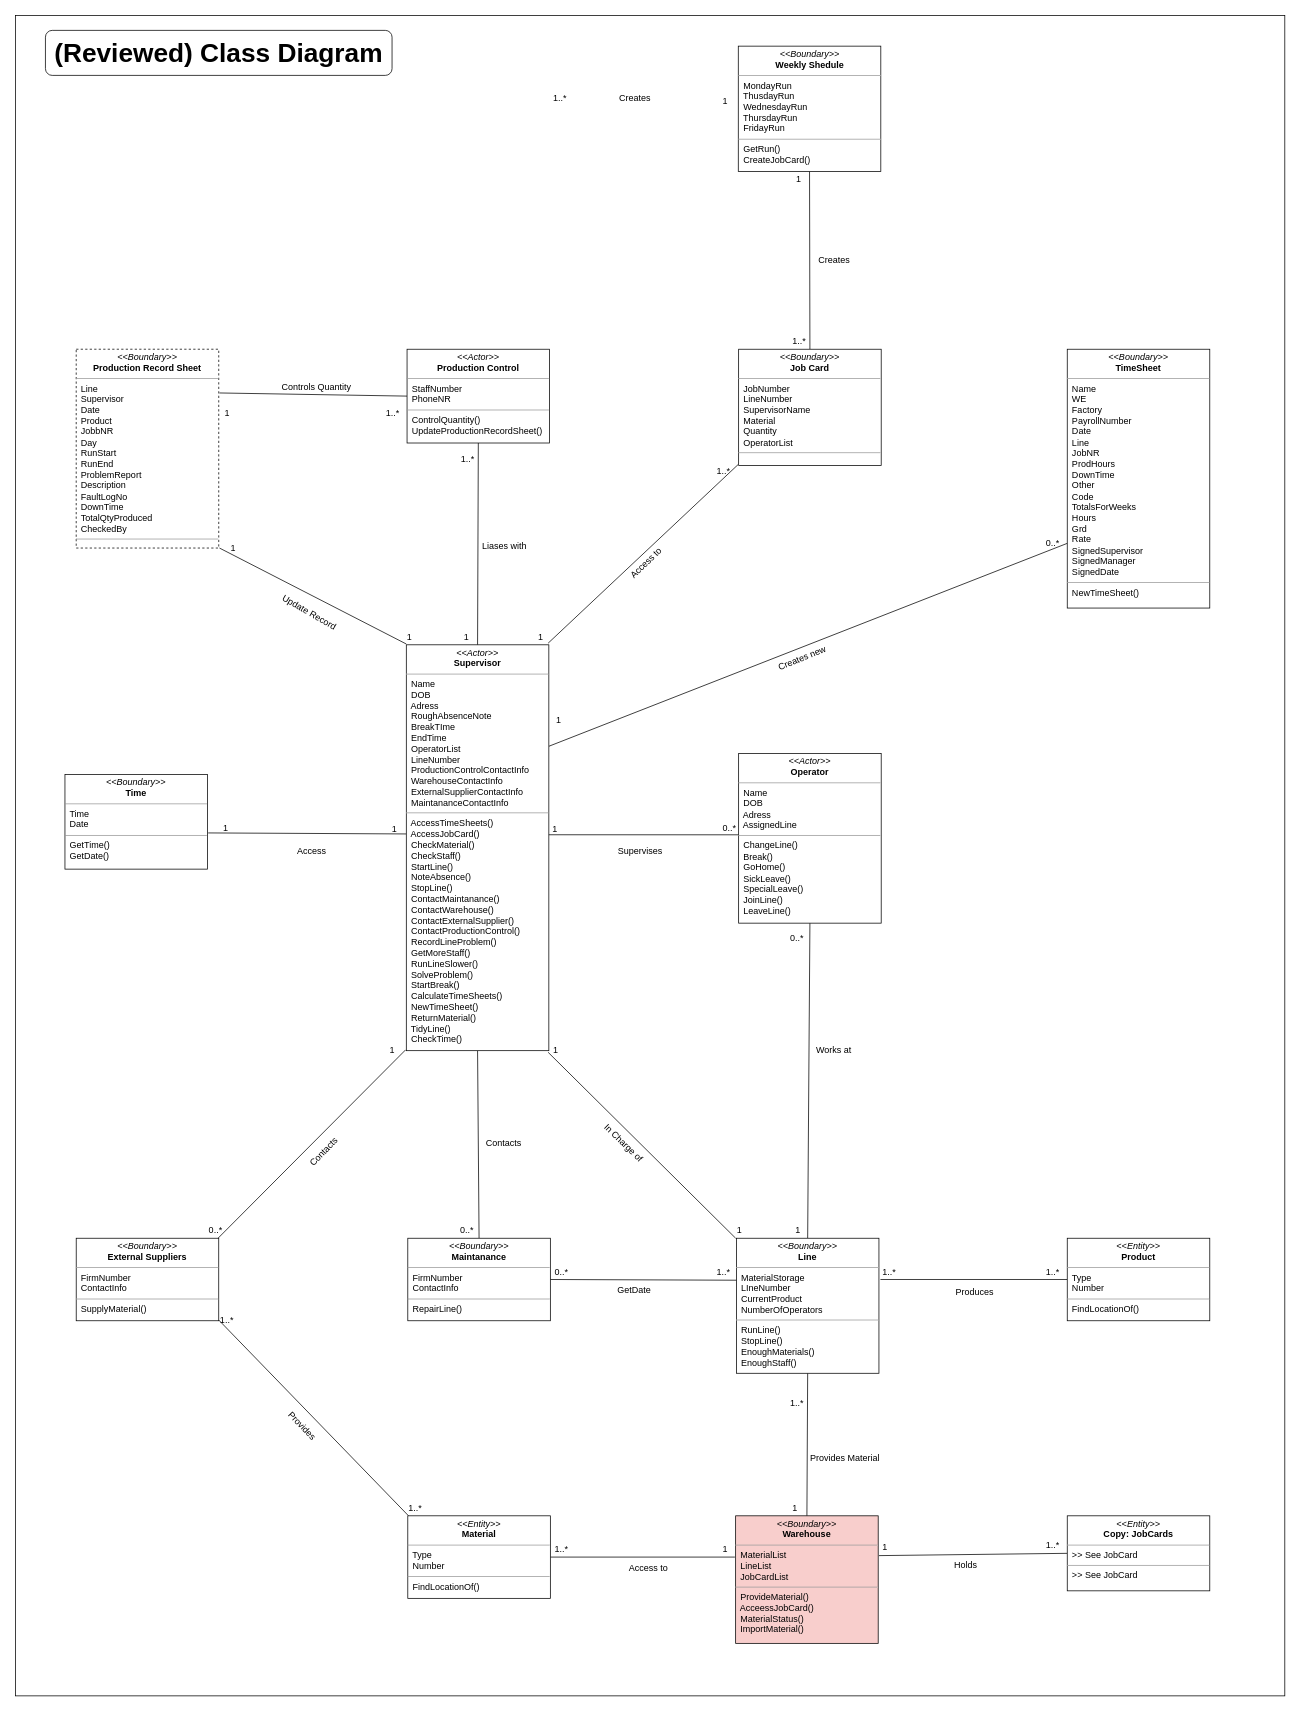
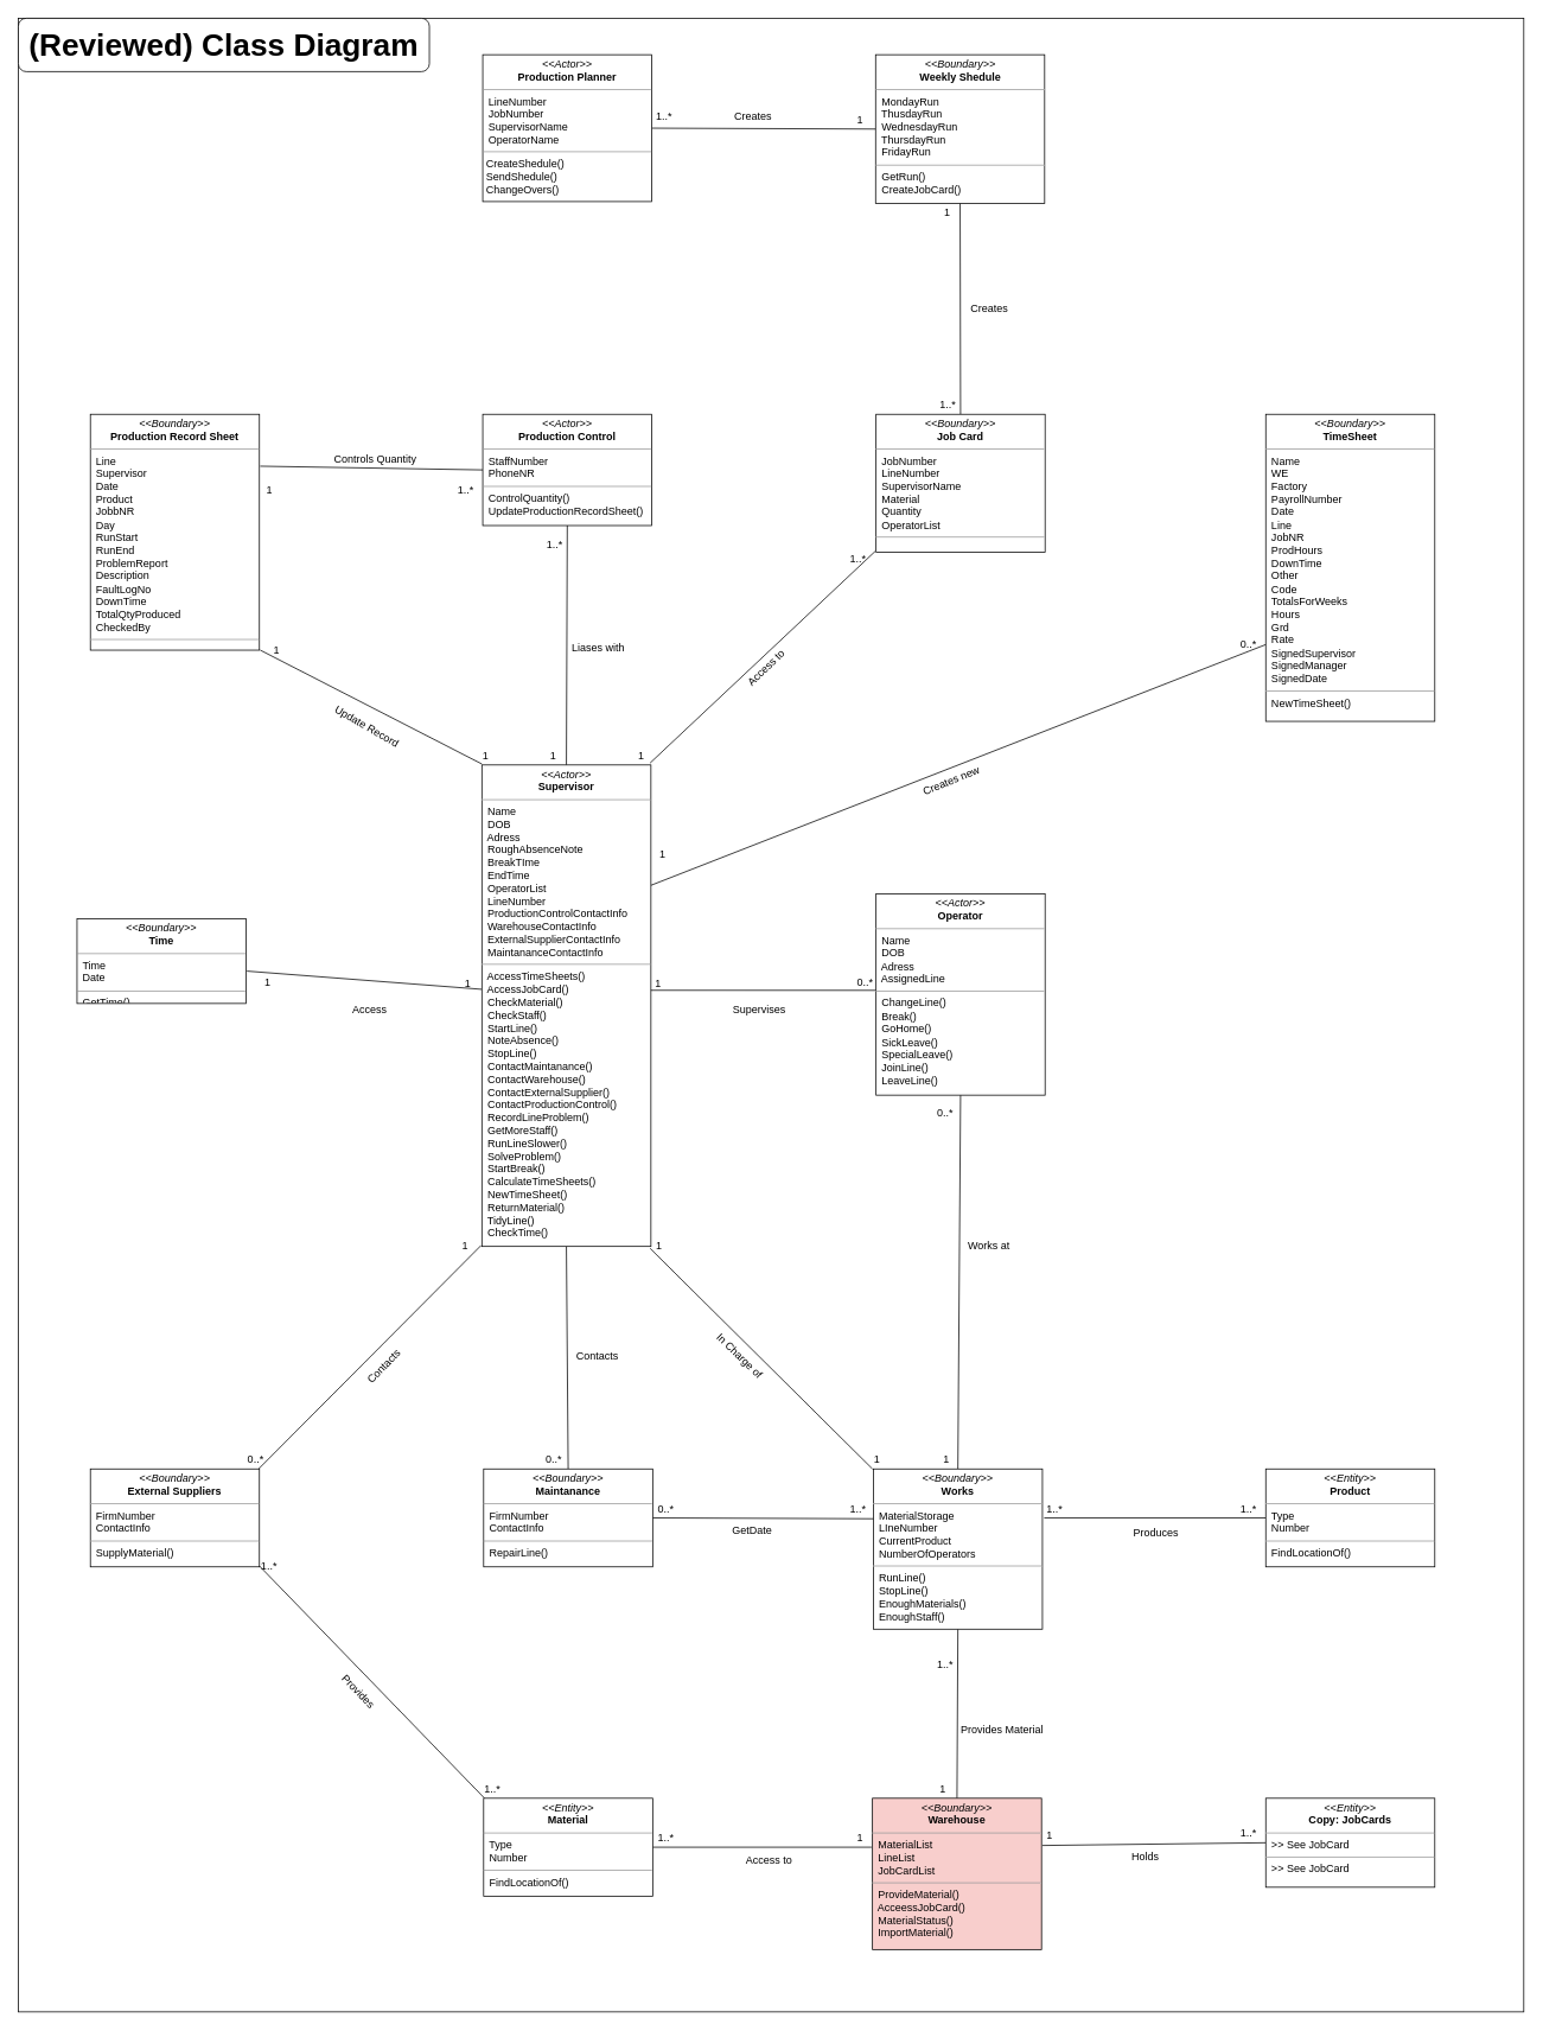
- <mxCell id="60" value="&lt;font style=&quot;font-size: 35px&quot;&gt;&lt;b&gt;&lt;font style=&quot;font-size: 35px&quot;&gt;(Reviewed) Class Diagram &lt;/font&gt;&lt;/b&gt;&lt;/font&gt;" style="rounded=1;whiteSpace=wrap;html=1;" parent="1" vertex="1"><mxGeometry x="60" y="40" width="462" height="60" as="geometry" /></mxCell>
+ <mxCell id="60" value="&lt;font style=&quot;font-size: 35px&quot;&gt;&lt;b&gt;&lt;font style=&quot;font-size: 35px&quot;&gt;(Reviewed) Class Diagram &lt;/font&gt;&lt;/b&gt;&lt;/font&gt;" style="rounded=1;whiteSpace=wrap;html=1;" parent="1" vertex="1"><mxGeometry x="20" y="20" width="462" height="60" as="geometry" /></mxCell>
+ <mxCell id="98" value="&lt;p style=&quot;margin: 0px ; margin-top: 4px ; text-align: center&quot;&gt;&lt;i&gt;&amp;lt;&amp;lt;Actor&amp;gt;&amp;gt;&lt;/i&gt;&lt;br&gt;&lt;b&gt;Production Planner&lt;br&gt;&lt;/b&gt;&lt;/p&gt;&lt;hr size=&quot;1&quot;&gt;&amp;nbsp; LineNumber&lt;br&gt;&amp;nbsp; JobNumber&lt;br&gt;&amp;nbsp; SupervisorName&lt;br&gt;&amp;nbsp; OperatorName&lt;br&gt;&lt;hr size=&quot;1&quot;&gt;&lt;p style=&quot;margin: 0px ; margin-left: 4px&quot;&gt;CreateShedule()&lt;/p&gt;&lt;p style=&quot;margin: 0px ; margin-left: 4px&quot;&gt;SendShedule()&lt;/p&gt;&lt;p style=&quot;margin: 0px ; margin-left: 4px&quot;&gt;ChangeOvers()&lt;br&gt;&lt;/p&gt;" style="verticalAlign=top;align=left;overflow=fill;fontSize=12;fontFamily=Helvetica;html=1;" vertex="1" parent="1"><mxGeometry x="542" y="61" width="190" height="165" as="geometry" /></mxCell>
+ <mxCell id="32" value="" style="endArrow=none;html=1;entryX=1;entryY=0.5;entryDx=0;entryDy=0;exitX=0;exitY=0.5;exitDx=0;exitDy=0;" parent="1" source="99" target="98" edge="1"><mxGeometry width="50" height="50" relative="1" as="geometry"><mxPoint x="999" y="129.5" as="sourcePoint" /><mxPoint x="759" y="129.5" as="targetPoint" /></mxGeometry></mxCell>
- <mxCell id="105" value="&lt;p style=&quot;margin: 0px ; margin-top: 4px ; text-align: center&quot;&gt;&lt;i&gt;&amp;lt;&amp;lt;Boundary&amp;gt;&amp;gt;&lt;/i&gt;&lt;br&gt;&lt;b&gt;Production Record Sheet&lt;br&gt;&lt;/b&gt;&lt;/p&gt;&lt;hr size=&quot;1&quot;&gt;&amp;nbsp; Line&lt;br&gt;&amp;nbsp; Supervisor&lt;br&gt;&amp;nbsp; Date&lt;br&gt;&lt;div&gt;&amp;nbsp; Product&lt;/div&gt;&lt;div&gt;&amp;nbsp; JobbNR&lt;br&gt;&amp;nbsp; Day&lt;br&gt;&amp;nbsp; RunStart&lt;br&gt;&amp;nbsp; RunEnd&lt;br&gt;&amp;nbsp; ProblemReport&lt;br&gt;&amp;nbsp; Description&lt;br&gt;&amp;nbsp; FaultLogNo&lt;br&gt;&amp;nbsp; DownTime&lt;br&gt;&amp;nbsp; TotalQtyProduced&lt;br&gt;&amp;nbsp; CheckedBy&amp;nbsp; &lt;br&gt;&lt;/div&gt;&lt;hr size=&quot;1&quot;&gt;" style="verticalAlign=top;align=left;overflow=fill;fontSize=12;fontFamily=Helvetica;html=1;dashed=1;" vertex="1" parent="1"><mxGeometry x="101" y="465" width="190" height="265" as="geometry" /></mxCell>
+ <mxCell id="105" value="&lt;p style=&quot;margin: 0px ; margin-top: 4px ; text-align: center&quot;&gt;&lt;i&gt;&amp;lt;&amp;lt;Boundary&amp;gt;&amp;gt;&lt;/i&gt;&lt;br&gt;&lt;b&gt;Production Record Sheet&lt;br&gt;&lt;/b&gt;&lt;/p&gt;&lt;hr size=&quot;1&quot;&gt;&amp;nbsp; Line&lt;br&gt;&amp;nbsp; Supervisor&lt;br&gt;&amp;nbsp; Date&lt;br&gt;&lt;div&gt;&amp;nbsp; Product&lt;/div&gt;&lt;div&gt;&amp;nbsp; JobbNR&lt;br&gt;&amp;nbsp; Day&lt;br&gt;&amp;nbsp; RunStart&lt;br&gt;&amp;nbsp; RunEnd&lt;br&gt;&amp;nbsp; ProblemReport&lt;br&gt;&amp;nbsp; Description&lt;br&gt;&amp;nbsp; FaultLogNo&lt;br&gt;&amp;nbsp; DownTime&lt;br&gt;&amp;nbsp; TotalQtyProduced&lt;br&gt;&amp;nbsp; CheckedBy&amp;nbsp; &lt;br&gt;&lt;/div&gt;&lt;hr size=&quot;1&quot;&gt;" style="verticalAlign=top;align=left;overflow=fill;fontSize=12;fontFamily=Helvetica;html=1;" vertex="1" parent="1"><mxGeometry x="101" y="465" width="190" height="265" as="geometry" /></mxCell>
- <mxCell id="106" value="&lt;p style=&quot;margin: 0px ; margin-top: 4px ; text-align: center&quot;&gt;&lt;i&gt;&amp;lt;&amp;lt;Boundary&amp;gt;&amp;gt;&lt;/i&gt;&lt;br&gt;&lt;b&gt;Time&lt;br&gt;&lt;/b&gt;&lt;/p&gt;&lt;hr size=&quot;1&quot;&gt;&amp;nbsp; Time&lt;br&gt;&amp;nbsp; Date&lt;br&gt;&lt;hr size=&quot;1&quot;&gt;&amp;nbsp; GetTime()&lt;br&gt;&amp;nbsp; GetDate()" style="verticalAlign=top;align=left;overflow=fill;fontSize=12;fontFamily=Helvetica;html=1;" vertex="1" parent="1"><mxGeometry x="86" y="1032" width="190" height="126" as="geometry" /></mxCell>
+ <mxCell id="106" value="&lt;p style=&quot;margin: 0px ; margin-top: 4px ; text-align: center&quot;&gt;&lt;i&gt;&amp;lt;&amp;lt;Boundary&amp;gt;&amp;gt;&lt;/i&gt;&lt;br&gt;&lt;b&gt;Time&lt;br&gt;&lt;/b&gt;&lt;/p&gt;&lt;hr size=&quot;1&quot;&gt;&amp;nbsp; Time&lt;br&gt;&amp;nbsp; Date&lt;br&gt;&lt;hr size=&quot;1&quot;&gt;&amp;nbsp; GetTime()&lt;br&gt;&amp;nbsp; GetDate()" style="verticalAlign=top;align=left;overflow=fill;fontSize=12;fontFamily=Helvetica;html=1;" vertex="1" parent="1"><mxGeometry x="86" y="1032" width="190" height="95" as="geometry" /></mxCell>
- <mxCell id="110" value="&lt;p style=&quot;margin: 0px ; margin-top: 4px ; text-align: center&quot;&gt;&lt;i&gt;&amp;lt;&amp;lt;Boundary&amp;gt;&amp;gt;&lt;/i&gt;&lt;br&gt;&lt;b&gt;Line&lt;br&gt;&lt;/b&gt;&lt;/p&gt;&lt;hr size=&quot;1&quot;&gt;&lt;div&gt;&amp;nbsp; MaterialStorage&lt;br&gt;&amp;nbsp; LIneNumber&lt;/div&gt;&lt;div&gt;&amp;nbsp; CurrentProduct&lt;/div&gt;&lt;div&gt;&amp;nbsp; NumberOfOperators&lt;br&gt;&lt;/div&gt;&lt;hr size=&quot;1&quot;&gt;&lt;div&gt;&amp;nbsp; RunLine()&lt;br&gt;&amp;nbsp; StopLine()&lt;br&gt;&amp;nbsp; EnoughMaterials()&lt;/div&gt;&lt;div&gt;&amp;nbsp; EnoughStaff()&lt;br&gt;&lt;/div&gt;" style="verticalAlign=top;align=left;overflow=fill;fontSize=12;fontFamily=Helvetica;html=1;" vertex="1" parent="1"><mxGeometry x="981" y="1650" width="190" height="180" as="geometry" /></mxCell>
+ <mxCell id="110" value="&lt;p style=&quot;margin: 0px ; margin-top: 4px ; text-align: center&quot;&gt;&lt;i&gt;&amp;lt;&amp;lt;Boundary&amp;gt;&amp;gt;&lt;/i&gt;&lt;br&gt;&lt;b&gt;Works&lt;br&gt;&lt;/b&gt;&lt;/p&gt;&lt;hr size=&quot;1&quot;&gt;&lt;div&gt;&amp;nbsp; MaterialStorage&lt;br&gt;&amp;nbsp; LIneNumber&lt;/div&gt;&lt;div&gt;&amp;nbsp; CurrentProduct&lt;/div&gt;&lt;div&gt;&amp;nbsp; NumberOfOperators&lt;br&gt;&lt;/div&gt;&lt;hr size=&quot;1&quot;&gt;&lt;div&gt;&amp;nbsp; RunLine()&lt;br&gt;&amp;nbsp; StopLine()&lt;br&gt;&amp;nbsp; EnoughMaterials()&lt;/div&gt;&lt;div&gt;&amp;nbsp; EnoughStaff()&lt;br&gt;&lt;/div&gt;" style="verticalAlign=top;align=left;overflow=fill;fontSize=12;fontFamily=Helvetica;html=1;" vertex="1" parent="1"><mxGeometry x="981" y="1650" width="190" height="180" as="geometry" /></mxCell>
